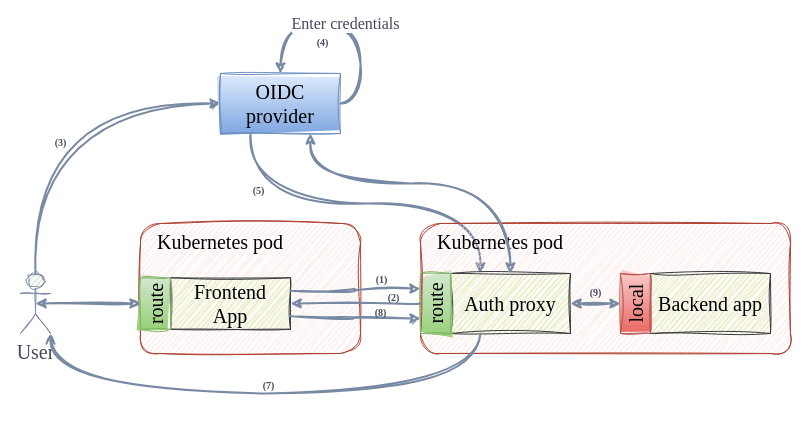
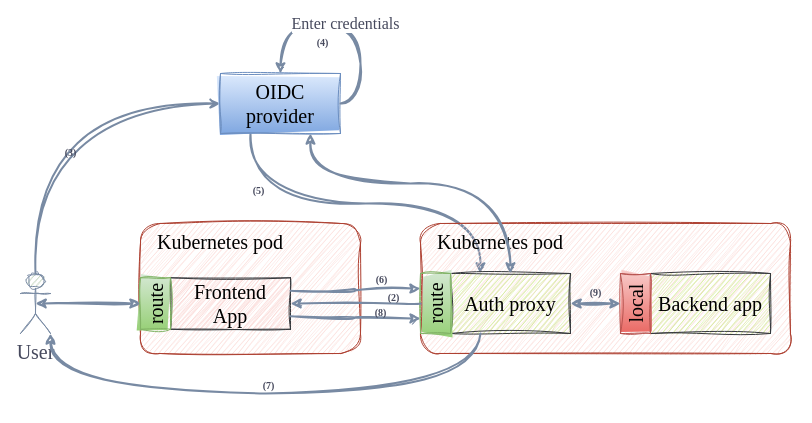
- <mxCell id="2" style="edgeStyle=orthogonalEdgeStyle;rounded=0;sketch=1;hachureGap=4;jiggle=2;curveFitting=1;orthogonalLoop=1;jettySize=auto;html=1;exitX=0.5;exitY=0;exitDx=0;exitDy=0;exitPerimeter=0;entryX=0;entryY=0.5;entryDx=0;entryDy=0;strokeColor=#788AA3;fontFamily=Architects Daughter;fontSource=https%3A%2F%2Ffonts.googleapis.com%2Fcss%3Ffamily%3DArchitects%2BDaughter;fontSize=16;fontColor=#46495D;fillColor=#B2C9AB;strokeWidth=2;curved=1;endArrow=classic;endFill=1;startArrow=none;startFill=0;" edge="1" parent="1" source="3" target="5"><mxGeometry relative="1" as="geometry" /></mxCell>
+ <mxCell id="2" style="edgeStyle=orthogonalEdgeStyle;rounded=0;sketch=1;hachureGap=4;jiggle=2;curveFitting=1;orthogonalLoop=1;jettySize=auto;html=1;exitX=0.5;exitY=0;exitDx=0;exitDy=0;exitPerimeter=0;entryX=0;entryY=0.5;entryDx=0;entryDy=0;strokeColor=#788AA3;fontFamily=Architects Daughter;fontSource=https%3A%2F%2Ffonts.googleapis.com%2Fcss%3Ffamily%3DArchitects%2BDaughter;fontSize=16;fontColor=#46495D;fillColor=#B2C9AB;strokeWidth=2;curved=1;endArrow=open;endFill=1;startArrow=none;startFill=0;" edge="1" parent="1" source="3" target="5"><mxGeometry relative="1" as="geometry" /></mxCell>
- <mxCell id="26" value="&lt;font style=&quot;font-size: 15px;&quot; face=&quot;Verdana&quot;&gt;&lt;font size=&quot;1&quot;&gt;&lt;b&gt;(3)&lt;/b&gt;&lt;/font&gt;&lt;/font&gt;" style="text;html=1;align=center;verticalAlign=middle;resizable=0;points=[];autosize=1;strokeColor=none;fillColor=none;fontSize=20;fontFamily=Architects Daughter;fontColor=#46495D;" vertex="1" parent="1"><mxGeometry x="42" y="120" width="36" height="36" as="geometry" /></mxCell>
+ <mxCell id="26" value="&lt;font style=&quot;font-size: 15px;&quot; face=&quot;Verdana&quot;&gt;&lt;font size=&quot;1&quot;&gt;&lt;b&gt;(3)&lt;/b&gt;&lt;/font&gt;&lt;/font&gt;" style="text;html=1;align=center;verticalAlign=middle;resizable=0;points=[];autosize=1;strokeColor=none;fillColor=none;fontSize=20;fontFamily=Architects Daughter;fontColor=#46495D;" vertex="1" parent="1"><mxGeometry x="52" y="130" width="36" height="36" as="geometry" /></mxCell>
- <mxCell id="24" value="&lt;font style=&quot;font-size: 15px;&quot; face=&quot;Verdana&quot;&gt;&lt;font size=&quot;1&quot;&gt;&lt;b&gt;(1)&lt;/b&gt;&lt;/font&gt;&lt;/font&gt;" style="text;html=1;align=center;verticalAlign=middle;resizable=0;points=[];autosize=1;strokeColor=none;fillColor=none;fontSize=20;fontFamily=Architects Daughter;fontColor=#46495D;" vertex="1" parent="1"><mxGeometry x="363" y="257" width="36" height="36" as="geometry" /></mxCell>
+ <mxCell id="24" value="&lt;font style=&quot;font-size: 15px;&quot; face=&quot;Verdana&quot;&gt;&lt;font size=&quot;1&quot;&gt;&lt;b&gt;(6)&lt;/b&gt;&lt;/font&gt;&lt;/font&gt;" style="text;html=1;align=center;verticalAlign=middle;resizable=0;points=[];autosize=1;strokeColor=none;fillColor=none;fontSize=20;fontFamily=Architects Daughter;fontColor=#46495D;" vertex="1" parent="1"><mxGeometry x="363" y="257" width="36" height="36" as="geometry" /></mxCell>
- <mxCell id="8" value="&lt;div&gt;Frontend&lt;/div&gt;&lt;div&gt;App&lt;br&gt;&lt;/div&gt;" style="rounded=0;whiteSpace=wrap;html=1;sketch=1;hachureGap=4;jiggle=2;curveFitting=1;strokeColor=#36393d;fontFamily=Architects Daughter;fontSource=https%3A%2F%2Ffonts.googleapis.com%2Fcss%3Ffamily%3DArchitects%2BDaughter;fontSize=20;fillColor=#cdeb8b;" vertex="1" parent="6"><mxGeometry x="30" y="54.286" width="120" height="51.429" as="geometry" /></mxCell>
+ <mxCell id="8" value="&lt;div&gt;Frontend&lt;/div&gt;&lt;div&gt;App&lt;br&gt;&lt;/div&gt;" style="rounded=0;whiteSpace=wrap;html=1;sketch=1;hachureGap=4;jiggle=2;curveFitting=1;strokeColor=#36393d;fontFamily=Architects Daughter;fontSource=https%3A%2F%2Ffonts.googleapis.com%2Fcss%3Ffamily%3DArchitects%2BDaughter;fontSize=20;fillColor=#f8cecc;" vertex="1" parent="6"><mxGeometry x="30" y="54.286" width="120" height="51.429" as="geometry" /></mxCell>
- <mxCell id="30" style="edgeStyle=orthogonalEdgeStyle;rounded=0;sketch=1;hachureGap=4;jiggle=2;curveFitting=1;orthogonalLoop=1;jettySize=auto;html=1;exitX=0.25;exitY=1;exitDx=0;exitDy=0;entryX=1;entryY=1;entryDx=0;entryDy=0;entryPerimeter=0;strokeColor=#788AA3;fontFamily=Architects Daughter;fontSource=https%3A%2F%2Ffonts.googleapis.com%2Fcss%3Ffamily%3DArchitects%2BDaughter;fontSize=16;fontColor=#46495D;fillColor=#B2C9AB;curved=1;strokeWidth=2;endArrow=open;" edge="1" parent="1" source="13" target="3"><mxGeometry relative="1" as="geometry"><Array as="points"><mxPoint x="480" y="393" /><mxPoint x="50" y="393" /></Array></mxGeometry></mxCell>
+ <mxCell id="30" style="edgeStyle=orthogonalEdgeStyle;rounded=0;sketch=1;hachureGap=4;jiggle=2;curveFitting=1;orthogonalLoop=1;jettySize=auto;html=1;exitX=0.25;exitY=1;exitDx=0;exitDy=0;entryX=1;entryY=1;entryDx=0;entryDy=0;entryPerimeter=0;strokeColor=#788AA3;fontFamily=Architects Daughter;fontSource=https%3A%2F%2Ffonts.googleapis.com%2Fcss%3Ffamily%3DArchitects%2BDaughter;fontSize=16;fontColor=#46495D;fillColor=#B2C9AB;curved=1;strokeWidth=2;" edge="1" parent="1" source="13" target="3"><mxGeometry relative="1" as="geometry"><Array as="points"><mxPoint x="480" y="393" /><mxPoint x="50" y="393" /></Array></mxGeometry></mxCell>
